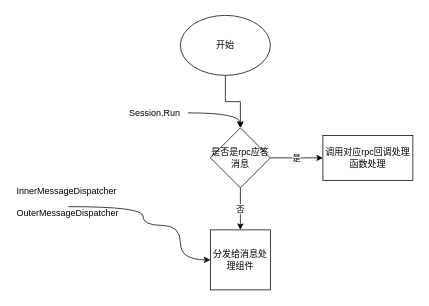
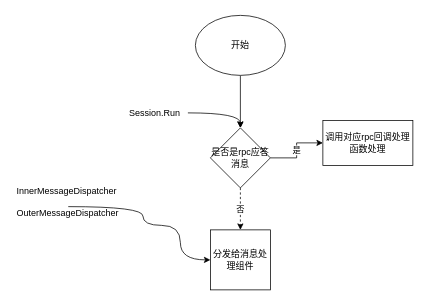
- <mxCell id="3" value="开始" parent="1" vertex="1" style="ellipse;whiteSpace=wrap;html=1;"><mxGeometry x="240" y="20" as="geometry" height="80" width="120" /></mxCell>
+ <mxCell id="3" value="开始" parent="1" vertex="1" style="ellipse;whiteSpace=wrap;html=1;"><mxGeometry as="geometry" height="80" width="120" x="260" y="20" /></mxCell>
- <mxCell id="7" value="调用对应rpc回调处理函数处理" parent="1" vertex="1" style="rounded=0;whiteSpace=wrap;html=1;"><mxGeometry as="geometry" height="60" width="120" x="430" y="180" /></mxCell>
+ <mxCell id="7" value="调用对应rpc回调处理函数处理" parent="1" vertex="1" style="rounded=0;whiteSpace=wrap;html=1;"><mxGeometry x="430" y="160" as="geometry" height="60" width="120" /></mxCell>
- <mxCell id="5" value="否" parent="1" style="rounded=0;orthogonalLoop=1;jettySize=auto;html=1;" target="10" edge="1" source="6"><mxGeometry as="geometry" relative="1" /></mxCell>
+ <mxCell id="5" value="否" parent="1" style="rounded=0;orthogonalLoop=1;jettySize=auto;html=1;dashed=1;" target="10" edge="1" source="6"><mxGeometry as="geometry" relative="1" /></mxCell>
